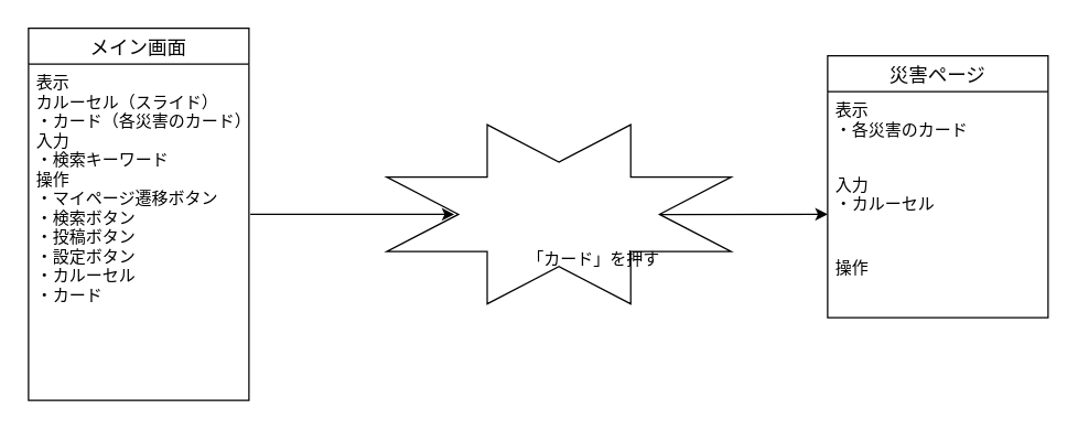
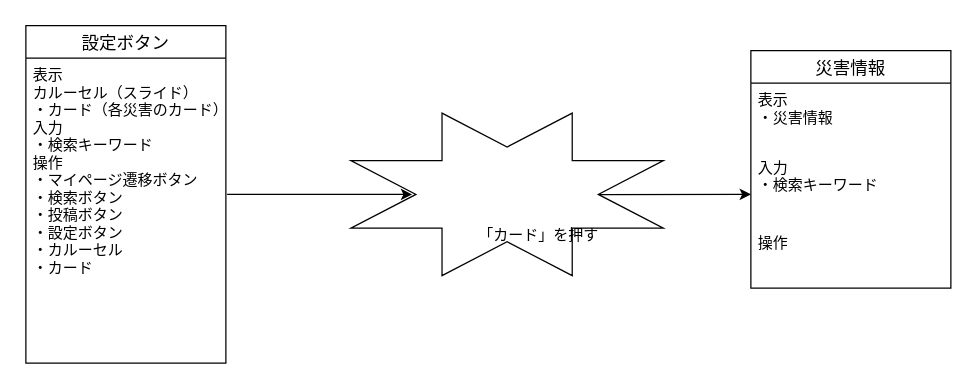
- <mxCell id="6" value="メイン画面" style="swimlane;fontStyle=0;childLayout=stackLayout;horizontal=1;startSize=26;horizontalStack=0;resizeParent=1;resizeParentMax=0;resizeLast=0;collapsible=1;marginBottom=0;align=center;fontSize=14;" parent="1" vertex="1"><mxGeometry x="20" y="20" width="160" height="270" as="geometry" /></mxCell>
+ <mxCell id="6" value="設定ボタン" style="swimlane;fontStyle=0;childLayout=stackLayout;horizontal=1;startSize=26;horizontalStack=0;resizeParent=1;resizeParentMax=0;resizeLast=0;collapsible=1;marginBottom=0;align=center;fontSize=14;" parent="1" vertex="1"><mxGeometry x="20" y="20" width="160" height="270" as="geometry" /></mxCell>
- <mxCell id="8" value="災害ページ" style="swimlane;fontStyle=0;childLayout=stackLayout;horizontal=1;startSize=26;horizontalStack=0;resizeParent=1;resizeParentMax=0;resizeLast=0;collapsible=1;marginBottom=0;align=center;fontSize=14;strokeWidth=1;" parent="1" vertex="1"><mxGeometry x="600" y="40" width="160" height="190" as="geometry" /></mxCell>
+ <mxCell id="8" value="災害情報" style="swimlane;fontStyle=0;childLayout=stackLayout;horizontal=1;startSize=26;horizontalStack=0;resizeParent=1;resizeParentMax=0;resizeLast=0;collapsible=1;marginBottom=0;align=center;fontSize=14;strokeWidth=1;" parent="1" vertex="1"><mxGeometry x="600" y="40" width="160" height="190" as="geometry" /></mxCell>
- <mxCell id="9" value="表示&#10;・各災害のカード&#10;　" style="text;strokeColor=none;fillColor=none;spacingLeft=4;spacingRight=4;overflow=hidden;rotatable=0;points=[[0,0.5],[1,0.5]];portConstraint=eastwest;fontSize=12;" parent="8" vertex="1"><mxGeometry y="26" width="160" height="54" as="geometry" /></mxCell>
+ <mxCell id="9" value="表示&#10;・災害情報&#10;　" style="text;strokeColor=none;fillColor=none;spacingLeft=4;spacingRight=4;overflow=hidden;rotatable=0;points=[[0,0.5],[1,0.5]];portConstraint=eastwest;fontSize=12;" parent="8" vertex="1"><mxGeometry y="26" width="160" height="54" as="geometry" /></mxCell>
- <mxCell id="10" value="入力&#10;・カルーセル" style="text;strokeColor=none;fillColor=none;spacingLeft=4;spacingRight=4;overflow=hidden;rotatable=0;points=[[0,0.5],[1,0.5]];portConstraint=eastwest;fontSize=12;" parent="8" vertex="1"><mxGeometry y="80" width="160" height="60" as="geometry" /></mxCell>
+ <mxCell id="10" value="入力&#10;・検索キーワード" style="text;strokeColor=none;fillColor=none;spacingLeft=4;spacingRight=4;overflow=hidden;rotatable=0;points=[[0,0.5],[1,0.5]];portConstraint=eastwest;fontSize=12;" parent="8" vertex="1"><mxGeometry y="80" width="160" height="60" as="geometry" /></mxCell>
